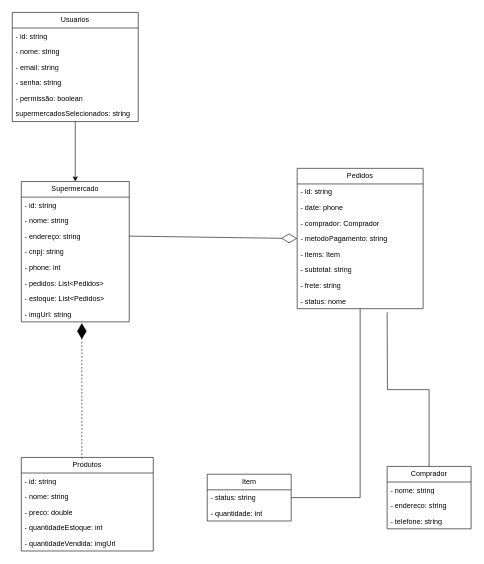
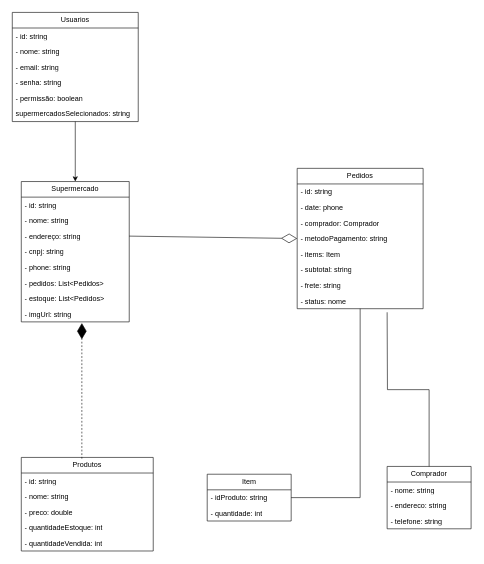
- <mxCell id="7" value="- phone: int" style="text;strokeColor=none;fillColor=none;align=left;verticalAlign=top;spacingLeft=4;spacingRight=4;overflow=hidden;rotatable=0;points=[[0,0.5],[1,0.5]];portConstraint=eastwest;whiteSpace=wrap;html=1;" vertex="1" parent="2"><mxGeometry y="130" width="180" height="26" as="geometry" /></mxCell>
+ <mxCell id="7" value="- phone: string" style="text;strokeColor=none;fillColor=none;align=left;verticalAlign=top;spacingLeft=4;spacingRight=4;overflow=hidden;rotatable=0;points=[[0,0.5],[1,0.5]];portConstraint=eastwest;whiteSpace=wrap;html=1;" vertex="1" parent="2"><mxGeometry y="130" width="180" height="26" as="geometry" /></mxCell>
- <mxCell id="41" value="- status: string" style="text;strokeColor=none;fillColor=none;align=left;verticalAlign=top;spacingLeft=4;spacingRight=4;overflow=hidden;rotatable=0;points=[[0,0.5],[1,0.5]];portConstraint=eastwest;whiteSpace=wrap;html=1;" vertex="1" parent="40"><mxGeometry y="26" width="140" height="26" as="geometry" /></mxCell>
+ <mxCell id="41" value="- idProduto: string" style="text;strokeColor=none;fillColor=none;align=left;verticalAlign=top;spacingLeft=4;spacingRight=4;overflow=hidden;rotatable=0;points=[[0,0.5],[1,0.5]];portConstraint=eastwest;whiteSpace=wrap;html=1;" vertex="1" parent="40"><mxGeometry y="26" width="140" height="26" as="geometry" /></mxCell>
- <mxCell id="25" value="- quantidadeVendida: imgUrl" style="text;strokeColor=none;fillColor=none;align=left;verticalAlign=top;spacingLeft=4;spacingRight=4;overflow=hidden;rotatable=0;points=[[0,0.5],[1,0.5]];portConstraint=eastwest;whiteSpace=wrap;html=1;" vertex="1" parent="20"><mxGeometry y="130" width="220" height="26" as="geometry" /></mxCell>
+ <mxCell id="25" value="- quantidadeVendida: int" style="text;strokeColor=none;fillColor=none;align=left;verticalAlign=top;spacingLeft=4;spacingRight=4;overflow=hidden;rotatable=0;points=[[0,0.5],[1,0.5]];portConstraint=eastwest;whiteSpace=wrap;html=1;" vertex="1" parent="20"><mxGeometry y="130" width="220" height="26" as="geometry" /></mxCell>
